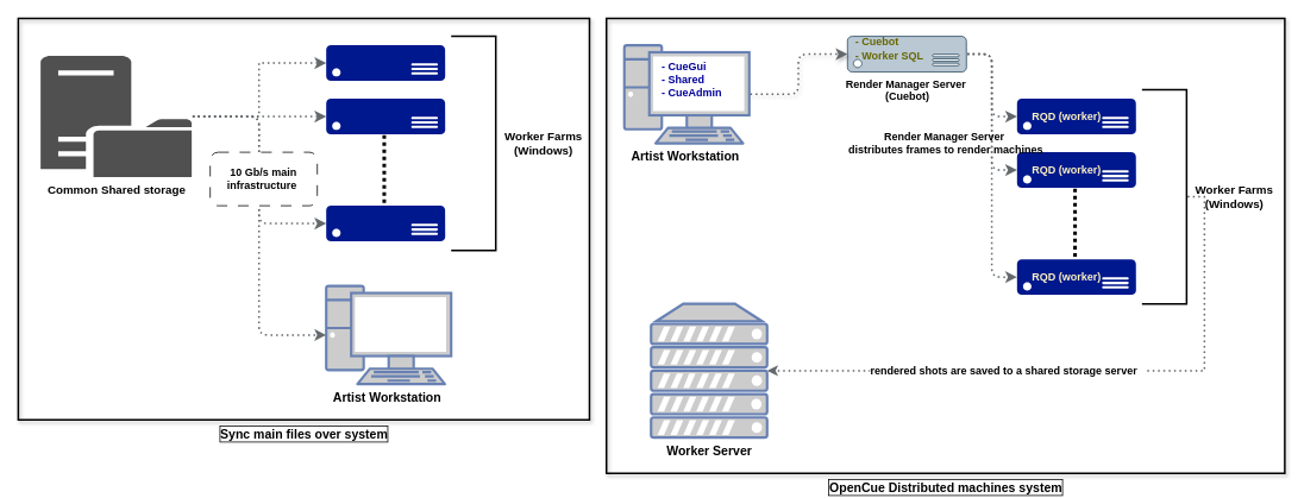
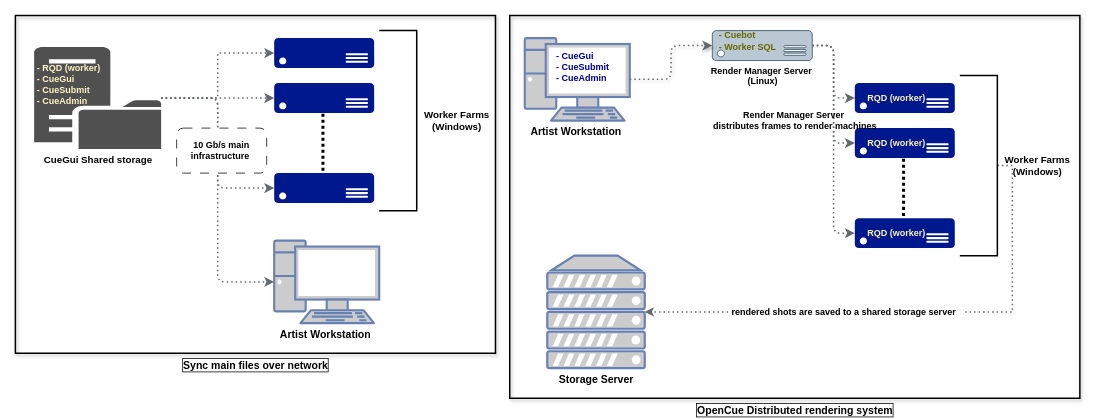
- <mxCell id="21" value="&lt;font color=&quot;#000099&quot;&gt;&lt;b&gt;- CueGui&lt;/b&gt;&lt;/font&gt;&lt;div&gt;&lt;font color=&quot;#000099&quot;&gt;&lt;b&gt;- Shared&lt;/b&gt;&lt;/font&gt;&lt;/div&gt;&lt;div&gt;&lt;font color=&quot;#000099&quot;&gt;&lt;b&gt;- CueAdmin&amp;nbsp;&lt;/b&gt;&lt;/font&gt;&lt;/div&gt;" style="text;html=1;align=left;verticalAlign=middle;resizable=0;points=[];autosize=1;strokeColor=none;fillColor=none;" vertex="1" parent="1"><mxGeometry x="739" y="59" width="90" height="60" as="geometry" /></mxCell>
+ <mxCell id="21" value="&lt;font color=&quot;#000099&quot;&gt;&lt;b&gt;- CueGui&lt;/b&gt;&lt;/font&gt;&lt;div&gt;&lt;font color=&quot;#000099&quot;&gt;&lt;b&gt;- CueSubmit&lt;/b&gt;&lt;/font&gt;&lt;/div&gt;&lt;div&gt;&lt;font color=&quot;#000099&quot;&gt;&lt;b&gt;- CueAdmin&amp;nbsp;&lt;/b&gt;&lt;/font&gt;&lt;/div&gt;" style="text;html=1;align=left;verticalAlign=middle;resizable=0;points=[];autosize=1;strokeColor=none;fillColor=none;" vertex="1" parent="1"><mxGeometry x="739" y="59" width="90" height="60" as="geometry" /></mxCell>
- <mxCell id="4" value="&lt;b&gt;Render Manager Server&amp;nbsp;&lt;br&gt;(Cuebot)&lt;/b&gt;" style="sketch=0;aspect=fixed;pointerEvents=1;shadow=0;dashed=0;html=1;strokeColor=#23445d;labelPosition=center;verticalLabelPosition=bottom;verticalAlign=top;align=center;fillColor=#bac8d3;shape=mxgraph.azure.server;" vertex="1" parent="1"><mxGeometry x="949" y="40" width="133.34" height="40" as="geometry" /></mxCell>
+ <mxCell id="4" value="&lt;b&gt;Render Manager Server&amp;nbsp;&lt;br&gt;(Linux)&lt;/b&gt;" style="sketch=0;aspect=fixed;pointerEvents=1;shadow=0;dashed=0;html=1;strokeColor=#23445d;labelPosition=center;verticalLabelPosition=bottom;verticalAlign=top;align=center;fillColor=#bac8d3;shape=mxgraph.azure.server;" vertex="1" parent="1"><mxGeometry x="949" y="40" width="133.34" height="40" as="geometry" /></mxCell>
+ <mxCell id="30" value="&lt;b style=&quot;&quot;&gt;&lt;font color=&quot;#fff4c3&quot;&gt;- RQD (worker)&lt;/font&gt;&lt;/b&gt;&lt;div&gt;&lt;b&gt;&lt;font color=&quot;#fff4c3&quot;&gt;- CueGui&lt;/font&gt;&lt;/b&gt;&lt;div&gt;&lt;b&gt;&lt;font color=&quot;#fff4c3&quot;&gt;- CueSubmit&lt;/font&gt;&lt;/b&gt;&lt;/div&gt;&lt;div&gt;&lt;b style=&quot;&quot;&gt;&lt;font color=&quot;#fff4c3&quot;&gt;- CueAdmin&amp;nbsp;&lt;/font&gt;&lt;/b&gt;&lt;/div&gt;&lt;/div&gt;" style="text;html=1;align=left;verticalAlign=middle;resizable=0;points=[];autosize=1;strokeColor=none;fillColor=none;" vertex="1" parent="1"><mxGeometry x="47" y="77" width="110" height="70" as="geometry" /></mxCell>
- <mxCell id="29" value="&lt;b&gt;&lt;font style=&quot;font-size: 13px;&quot;&gt;Common Shared storage&lt;/font&gt;&lt;/b&gt;" style="sketch=0;pointerEvents=1;shadow=0;dashed=0;html=1;strokeColor=none;fillColor=#505050;labelPosition=center;verticalLabelPosition=bottom;verticalAlign=top;outlineConnect=0;align=center;shape=mxgraph.office.servers.file_server;" vertex="1" parent="1"><mxGeometry x="45" y="62" width="169.29" height="136" as="geometry" /></mxCell>
+ <mxCell id="29" value="&lt;b&gt;&lt;font style=&quot;font-size: 13px;&quot;&gt;CueGui Shared storage&lt;/font&gt;&lt;/b&gt;" style="sketch=0;pointerEvents=1;shadow=0;dashed=0;html=1;strokeColor=none;fillColor=#505050;labelPosition=center;verticalLabelPosition=bottom;verticalAlign=top;outlineConnect=0;align=center;shape=mxgraph.office.servers.file_server;" vertex="1" parent="1"><mxGeometry x="45" y="62" width="169.29" height="136" as="geometry" /></mxCell>
- <mxCell id="35" value="&lt;span style=&quot;font-size: 14px;&quot;&gt;&lt;b&gt;Sync main files over system&lt;/b&gt;&lt;/span&gt;" style="verticalLabelPosition=bottom;verticalAlign=top;html=1;shape=mxgraph.basic.rect;fillColor2=none;strokeWidth=2;size=20;indent=5;fillColor=none;shadow=1;labelPosition=center;align=center;labelBackgroundColor=none;labelBorderColor=default;horizontal=1;" vertex="1" parent="1"><mxGeometry x="20" y="20" width="640" height="450" as="geometry" /></mxCell>
+ <mxCell id="35" value="&lt;span style=&quot;font-size: 14px;&quot;&gt;&lt;b&gt;Sync main files over network&lt;/b&gt;&lt;/span&gt;" style="verticalLabelPosition=bottom;verticalAlign=top;html=1;shape=mxgraph.basic.rect;fillColor2=none;strokeWidth=2;size=20;indent=5;fillColor=none;shadow=1;labelPosition=center;align=center;labelBackgroundColor=none;labelBorderColor=default;horizontal=1;" vertex="1" parent="1"><mxGeometry x="20" y="20" width="640" height="450" as="geometry" /></mxCell>
- <mxCell id="15" value="&lt;font size=&quot;1&quot; color=&quot;#000000&quot;&gt;&lt;b style=&quot;font-size: 14px;&quot;&gt;Worker Server&lt;/b&gt;&lt;/font&gt;" style="fontColor=#0066CC;verticalAlign=top;verticalLabelPosition=bottom;labelPosition=center;align=center;html=1;outlineConnect=0;fillColor=#CCCCCC;strokeColor=#6881B3;gradientColor=none;gradientDirection=north;strokeWidth=2;shape=mxgraph.networks.server;" vertex="1" parent="1"><mxGeometry x="729" y="340" width="130" height="150" as="geometry" /></mxCell>
+ <mxCell id="15" value="&lt;font size=&quot;1&quot; color=&quot;#000000&quot;&gt;&lt;b style=&quot;font-size: 14px;&quot;&gt;Storage Server&lt;/b&gt;&lt;/font&gt;" style="fontColor=#0066CC;verticalAlign=top;verticalLabelPosition=bottom;labelPosition=center;align=center;html=1;outlineConnect=0;fillColor=#CCCCCC;strokeColor=#6881B3;gradientColor=none;gradientDirection=north;strokeWidth=2;shape=mxgraph.networks.server;" vertex="1" parent="1"><mxGeometry x="729" y="340" width="130" height="150" as="geometry" /></mxCell>
- <mxCell id="2" value="&lt;span style=&quot;&quot;&gt;&lt;b&gt;&lt;font style=&quot;font-size: 14px;&quot;&gt;OpenCue Distributed machines system&lt;/font&gt;&lt;/b&gt;&lt;/span&gt;" style="verticalLabelPosition=bottom;verticalAlign=top;html=1;shape=mxgraph.basic.rect;fillColor2=none;strokeWidth=2;size=20;indent=5;fillColor=none;shadow=1;labelPosition=center;align=center;labelBackgroundColor=none;labelBorderColor=default;horizontal=1;" vertex="1" parent="1"><mxGeometry x="679" y="20" width="760" height="510" as="geometry" /></mxCell>
+ <mxCell id="2" value="&lt;span style=&quot;&quot;&gt;&lt;b&gt;&lt;font style=&quot;font-size: 14px;&quot;&gt;OpenCue Distributed rendering system&lt;/font&gt;&lt;/b&gt;&lt;/span&gt;" style="verticalLabelPosition=bottom;verticalAlign=top;html=1;shape=mxgraph.basic.rect;fillColor2=none;strokeWidth=2;size=20;indent=5;fillColor=none;shadow=1;labelPosition=center;align=center;labelBackgroundColor=none;labelBorderColor=default;horizontal=1;" vertex="1" parent="1"><mxGeometry x="679" y="20" width="760" height="510" as="geometry" /></mxCell>
